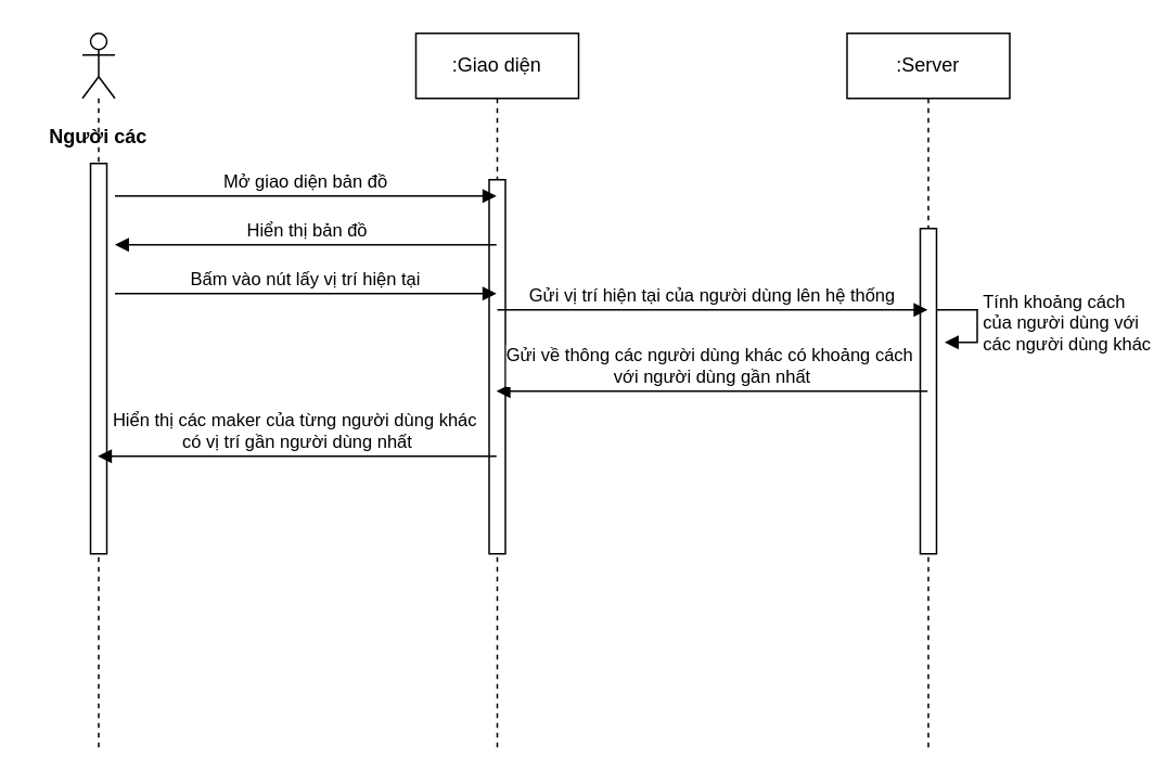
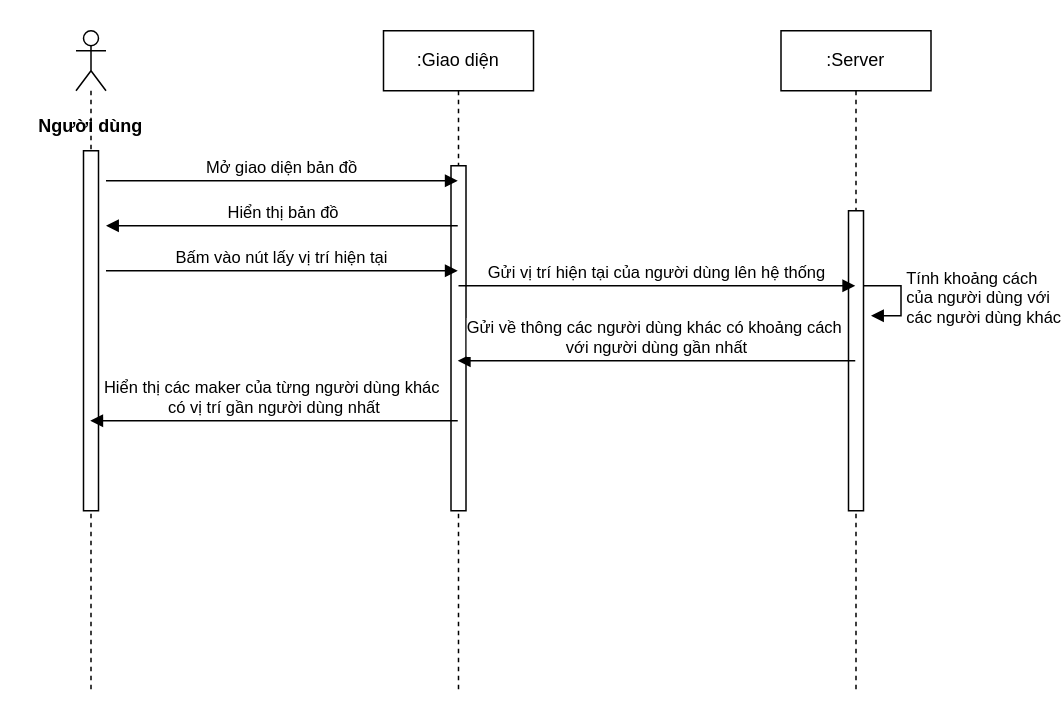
- <mxCell id="9" value="Người các" style="text;align=center;fontStyle=1;verticalAlign=middle;spacingLeft=3;spacingRight=3;strokeColor=none;rotatable=0;points=[[0,0.5],[1,0.5]];portConstraint=eastwest;" vertex="1" parent="1"><mxGeometry x="20" y="70" width="80" height="26" as="geometry" /></mxCell>
+ <mxCell id="9" value="Người dùng" style="text;align=center;fontStyle=1;verticalAlign=middle;spacingLeft=3;spacingRight=3;strokeColor=none;rotatable=0;points=[[0,0.5],[1,0.5]];portConstraint=eastwest;" vertex="1" parent="1"><mxGeometry x="20" y="70" width="80" height="26" as="geometry" /></mxCell>
